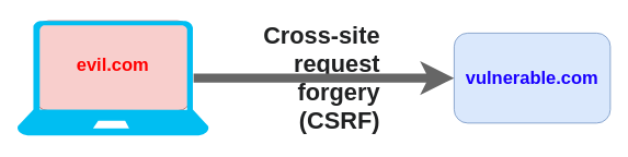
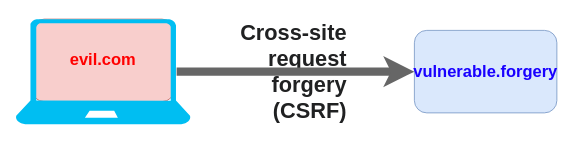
- <mxCell id="5" value="&lt;b&gt;&lt;font color=&quot;#1900ff&quot;&gt;vulnerable.com&lt;/font&gt;&lt;/b&gt;" style="rounded=1;whiteSpace=wrap;html=1;fontSize=22;fillColor=#dae8fc;strokeColor=#6c8ebf;" vertex="1" parent="1"><mxGeometry x="552" y="40" width="190" height="110" as="geometry" /></mxCell>
+ <mxCell id="5" value="&lt;b&gt;&lt;font color=&quot;#1900ff&quot;&gt;vulnerable.forgery&lt;/font&gt;&lt;/b&gt;" style="rounded=1;whiteSpace=wrap;html=1;fontSize=22;fillColor=#dae8fc;strokeColor=#6c8ebf;" vertex="1" parent="1"><mxGeometry x="552" y="40" width="190" height="110" as="geometry" /></mxCell>
